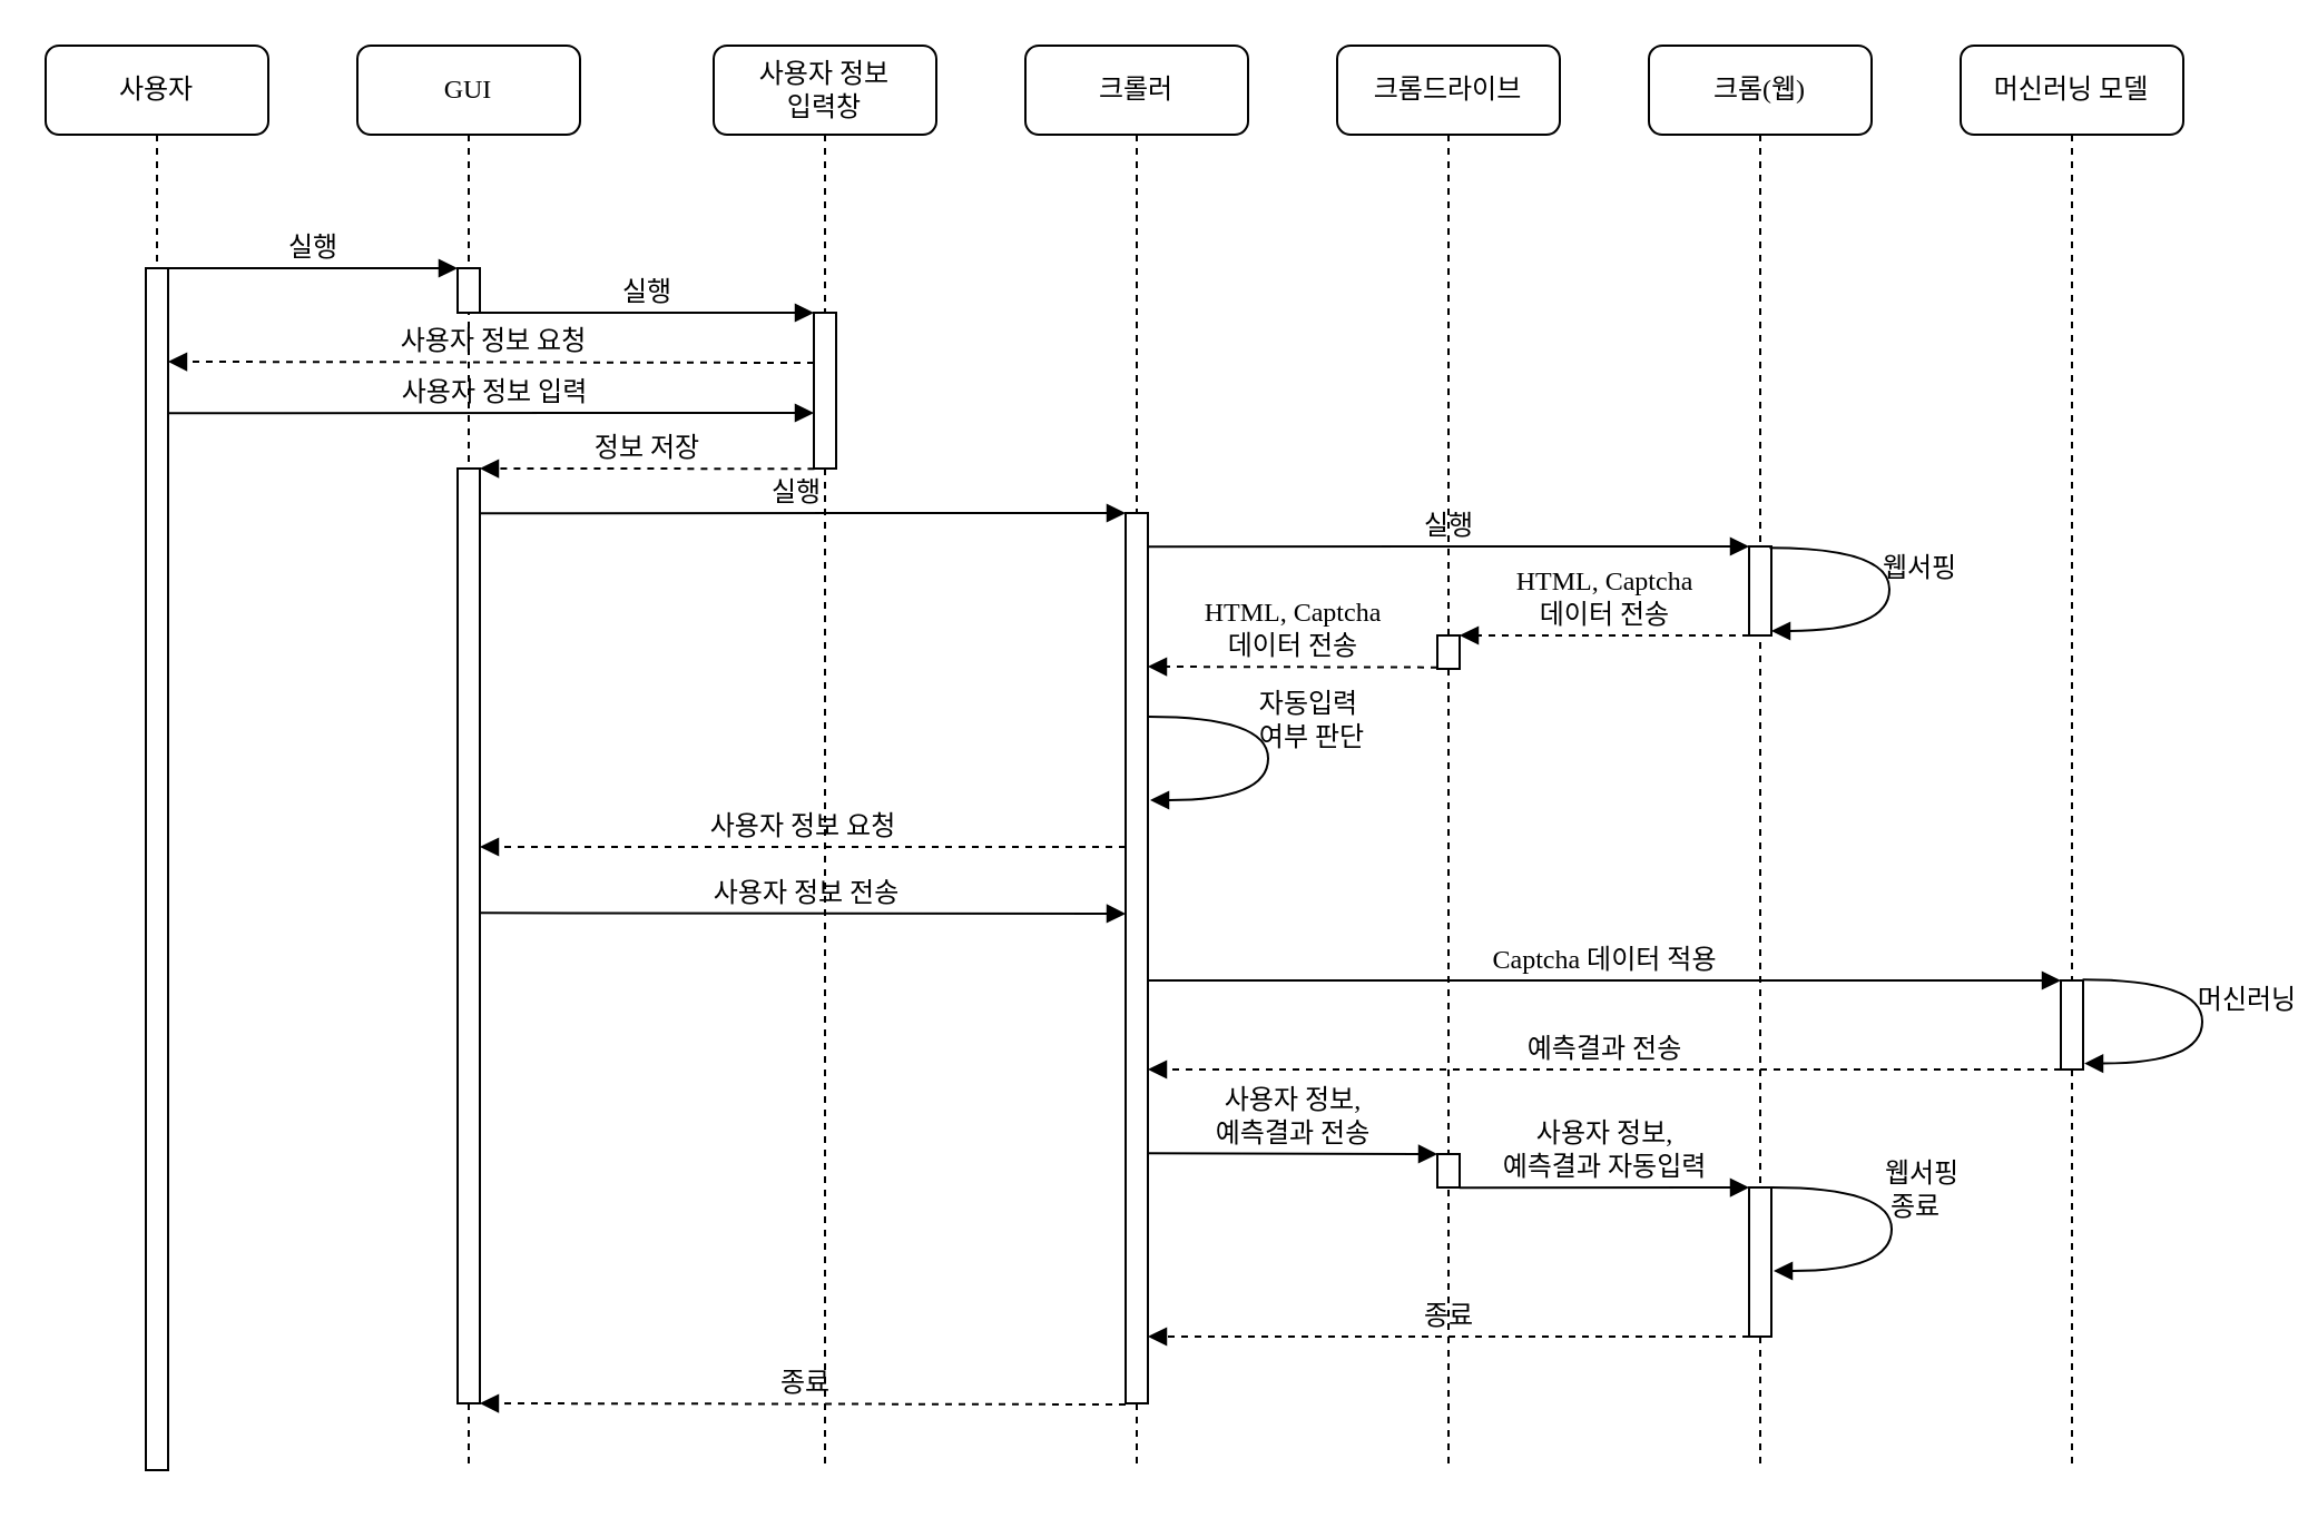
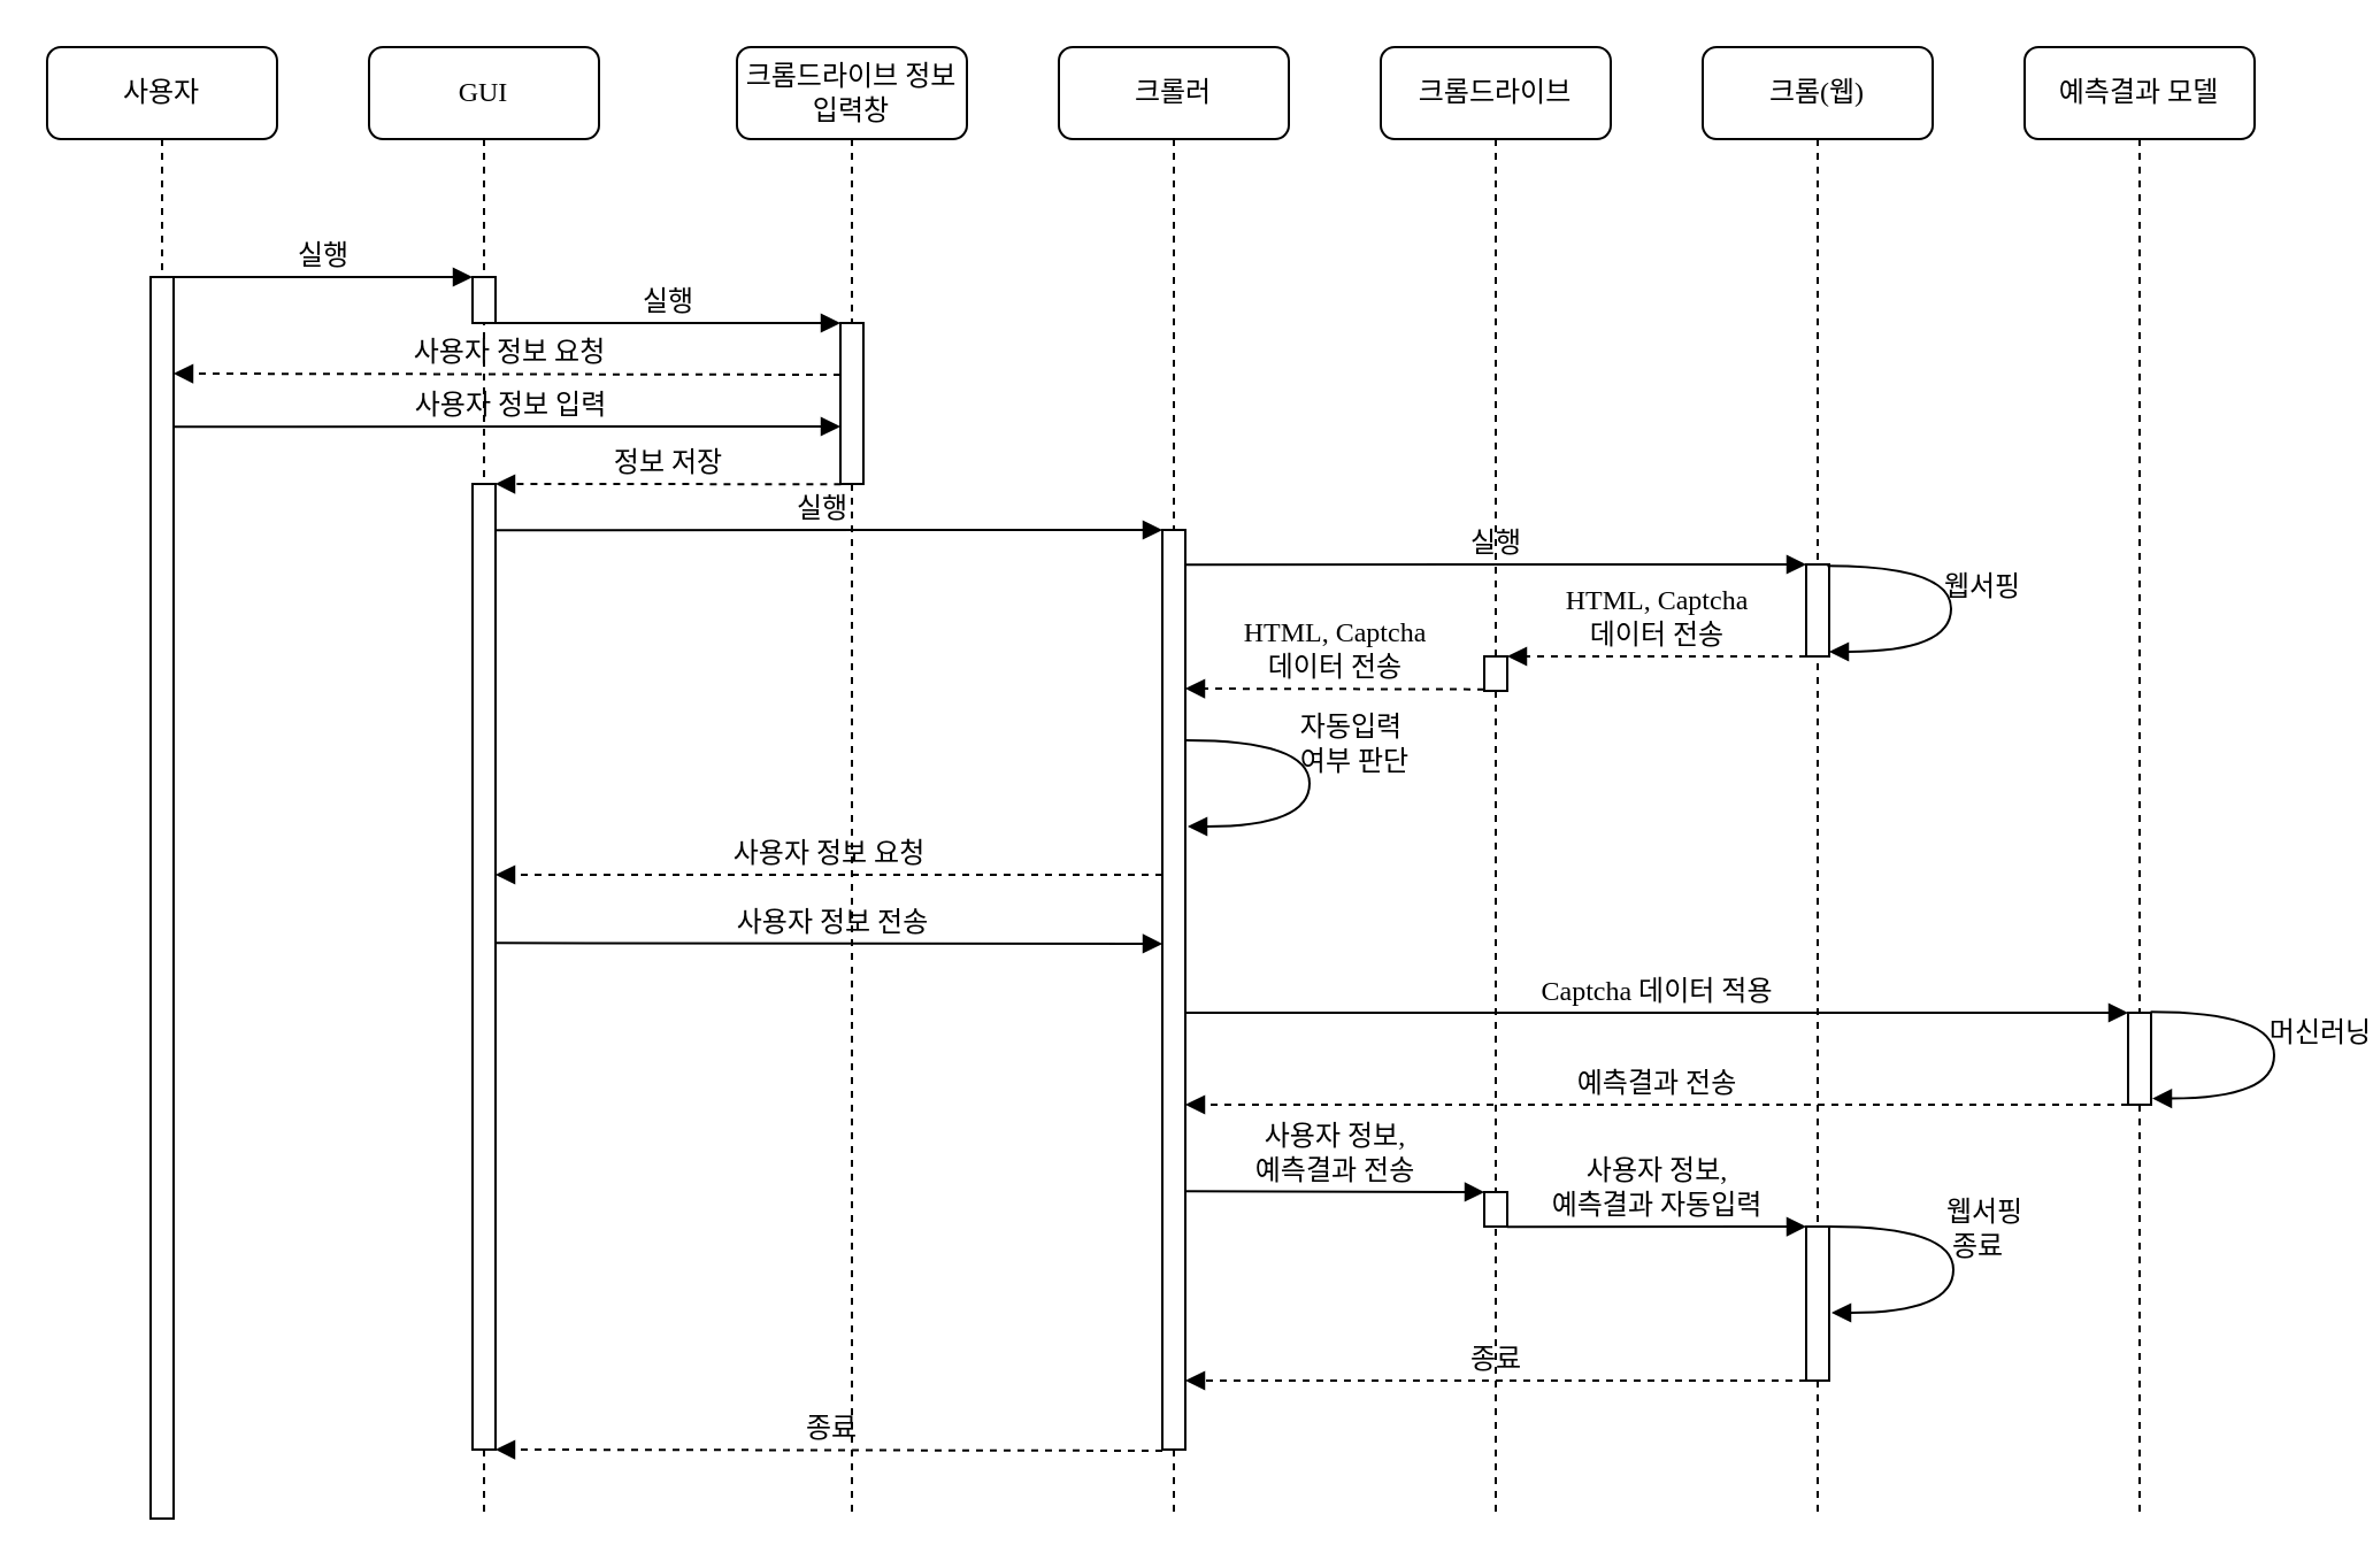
- <mxCell id="5" value="사용자 정보 &lt;br&gt;입력창" style="shape=umlLifeline;perimeter=lifelinePerimeter;whiteSpace=wrap;html=1;container=1;collapsible=0;recursiveResize=0;outlineConnect=0;rounded=1;shadow=0;comic=0;labelBackgroundColor=none;strokeColor=#000000;strokeWidth=1;fillColor=#FFFFFF;fontFamily=Verdana;fontSize=12;fontColor=#000000;align=center;" parent="1" vertex="1"><mxGeometry x="320" y="20" width="100" height="640" as="geometry" /></mxCell>
+ <mxCell id="5" value="크롬드라이브 정보 &lt;br&gt;입력창" style="shape=umlLifeline;perimeter=lifelinePerimeter;whiteSpace=wrap;html=1;container=1;collapsible=0;recursiveResize=0;outlineConnect=0;rounded=1;shadow=0;comic=0;labelBackgroundColor=none;strokeColor=#000000;strokeWidth=1;fillColor=#FFFFFF;fontFamily=Verdana;fontSize=12;fontColor=#000000;align=center;" parent="1" vertex="1"><mxGeometry x="320" y="20" width="100" height="640" as="geometry" /></mxCell>
- <mxCell id="14" value="머신러닝 모델" style="shape=umlLifeline;perimeter=lifelinePerimeter;whiteSpace=wrap;html=1;container=1;collapsible=0;recursiveResize=0;outlineConnect=0;rounded=1;shadow=0;comic=0;labelBackgroundColor=none;strokeColor=#000000;strokeWidth=1;fillColor=#FFFFFF;fontFamily=Verdana;fontSize=12;fontColor=#000000;align=center;" parent="1" vertex="1"><mxGeometry x="880" y="20" width="100" height="640" as="geometry" /></mxCell>
+ <mxCell id="14" value="예측결과 모델" style="shape=umlLifeline;perimeter=lifelinePerimeter;whiteSpace=wrap;html=1;container=1;collapsible=0;recursiveResize=0;outlineConnect=0;rounded=1;shadow=0;comic=0;labelBackgroundColor=none;strokeColor=#000000;strokeWidth=1;fillColor=#FFFFFF;fontFamily=Verdana;fontSize=12;fontColor=#000000;align=center;" parent="1" vertex="1"><mxGeometry x="880" y="20" width="100" height="640" as="geometry" /></mxCell>
